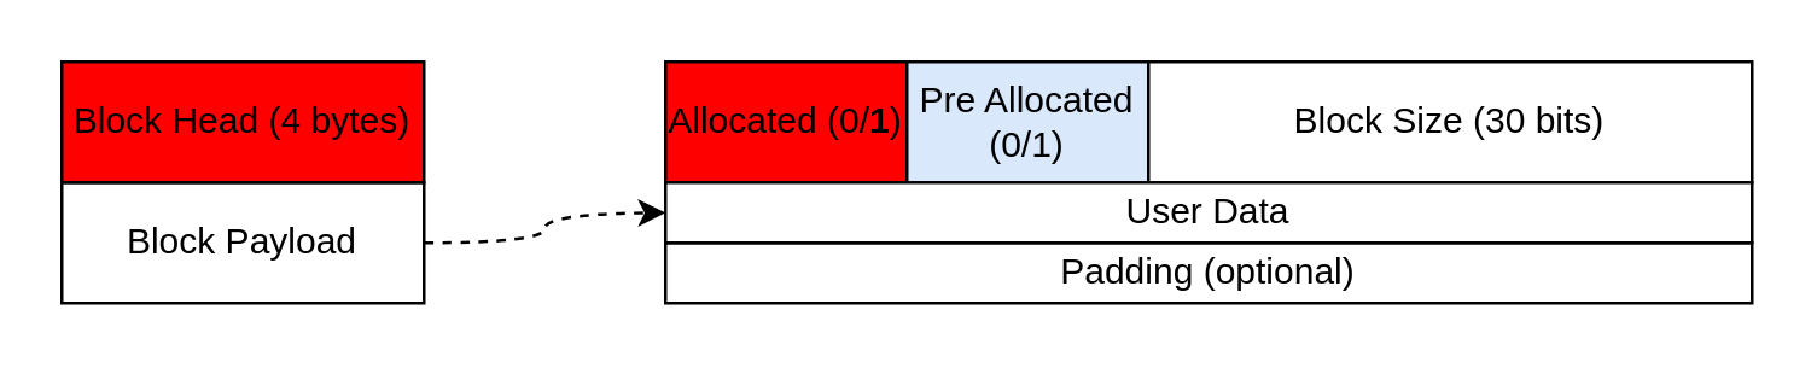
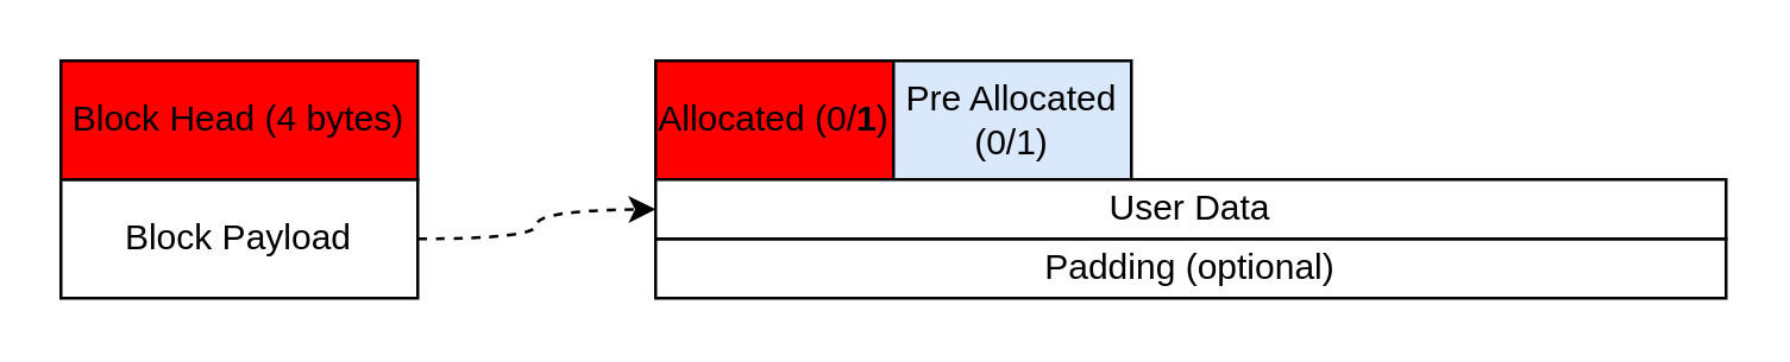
- <mxCell id="7" value="Block Size (30 bits)" style="rounded=0;whiteSpace=wrap;html=1;" parent="1" vertex="1"><mxGeometry x="380" width="200" height="40" as="geometry" y="20" /></mxCell>
